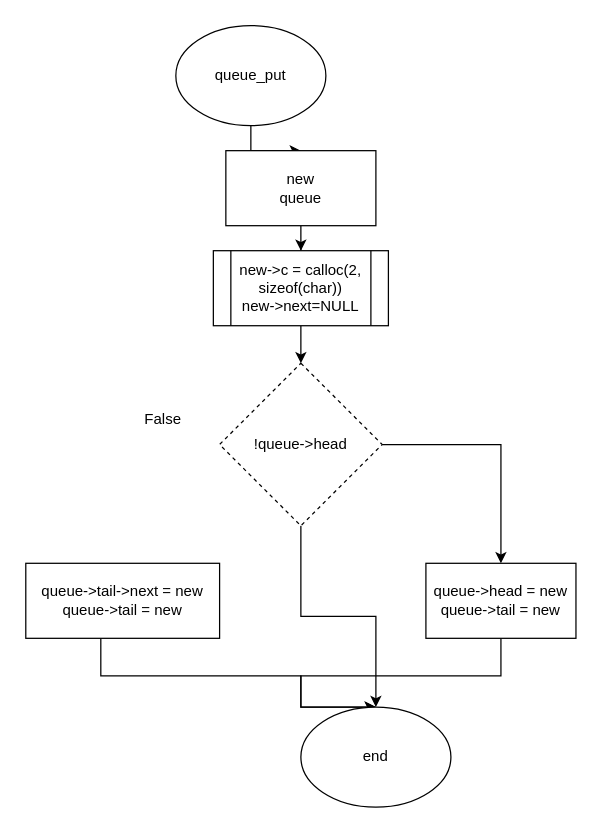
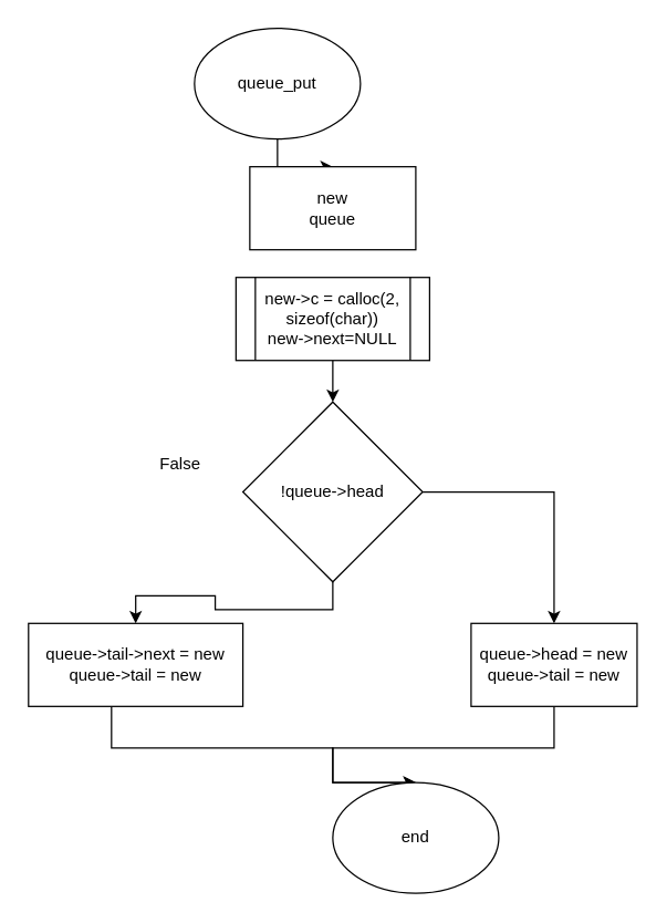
- <mxCell id="4" style="edgeStyle=orthogonalEdgeStyle;rounded=0;orthogonalLoop=1;jettySize=auto;html=1;entryX=0.5;entryY=0;entryDx=0;entryDy=0;" edge="1" parent="1" source="5" target="7"><mxGeometry relative="1" as="geometry" /></mxCell>
- <mxCell id="10" value="!queue-&amp;gt;head" style="rhombus;whiteSpace=wrap;html=1;dashed=1;" vertex="1" parent="1"><mxGeometry x="175" y="290" width="130" height="130" as="geometry" /></mxCell>
+ <mxCell id="10" value="!queue-&amp;gt;head" style="rhombus;whiteSpace=wrap;html=1;" vertex="1" parent="1"><mxGeometry x="175" y="290" width="130" height="130" as="geometry" /></mxCell>
- <mxCell id="8" style="edgeStyle=orthogonalEdgeStyle;rounded=0;orthogonalLoop=1;jettySize=auto;html=1;" edge="1" parent="1" source="10" target="15"><mxGeometry relative="1" as="geometry" /></mxCell>
+ <mxCell id="8" style="edgeStyle=orthogonalEdgeStyle;rounded=0;orthogonalLoop=1;jettySize=auto;html=1;entryX=0.5;entryY=0;entryDx=0;entryDy=0;" edge="1" parent="1" source="10" target="14"><mxGeometry relative="1" as="geometry" /></mxCell>
